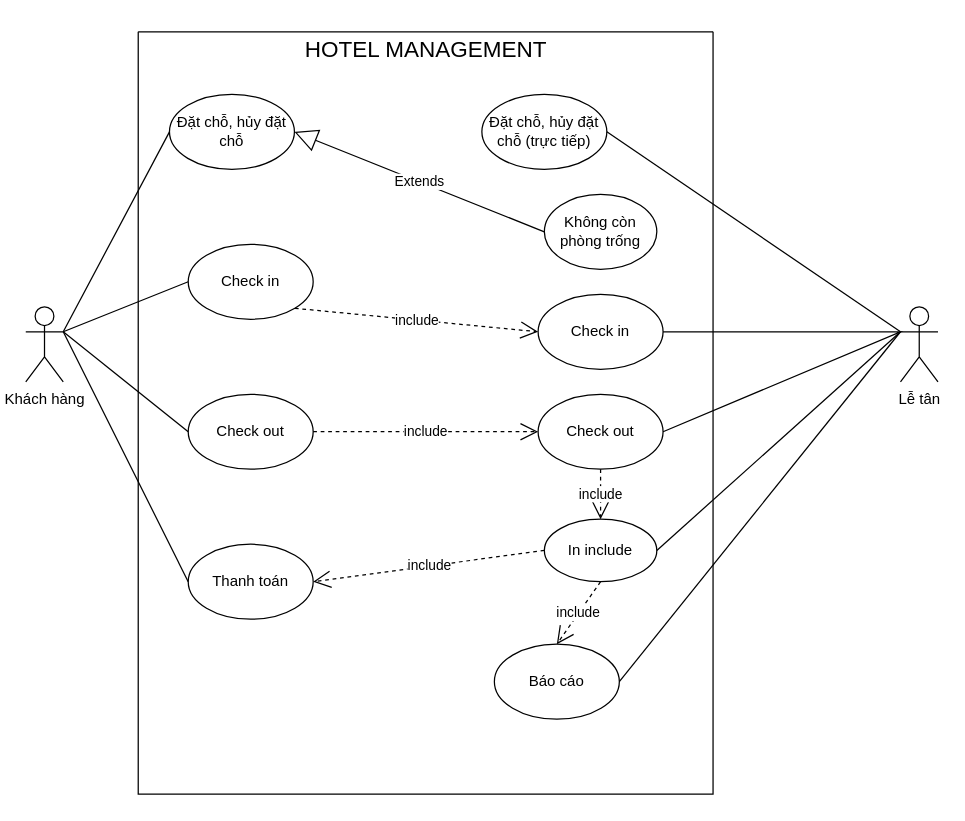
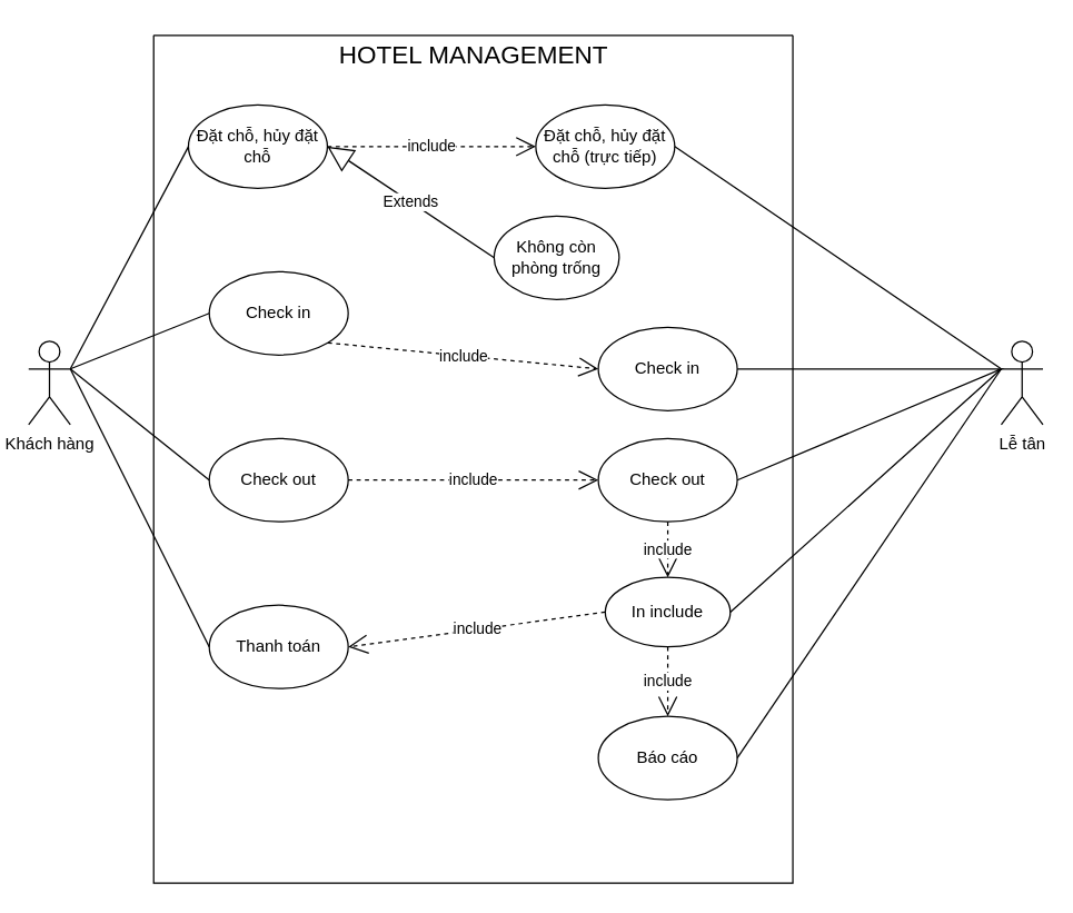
+ <mxCell id="13" value="include" style="endArrow=open;endSize=12;dashed=1;html=1;rounded=0;exitX=1;exitY=0.5;exitDx=0;exitDy=0;entryX=0;entryY=0.5;entryDx=0;entryDy=0;" parent="2" source="10" target="9" edge="1"><mxGeometry width="160" relative="1" as="geometry"><mxPoint x="140" y="90" as="sourcePoint" /><mxPoint x="300" y="90" as="targetPoint" /></mxGeometry></mxCell>
- <mxCell id="14" value="Không còn phòng trống" style="ellipse;whiteSpace=wrap;html=1;" parent="2" vertex="1"><mxGeometry x="325" y="130" width="90" height="60" as="geometry" /></mxCell>
+ <mxCell id="14" value="Không còn phòng trống" style="ellipse;whiteSpace=wrap;html=1;" parent="2" vertex="1"><mxGeometry x="245" y="130" width="90" height="60" as="geometry" /></mxCell>
- <mxCell id="21" value="Báo cáo" style="ellipse;whiteSpace=wrap;html=1;" parent="2" vertex="1"><mxGeometry x="285" y="490" width="100" height="60" as="geometry" /></mxCell>
+ <mxCell id="21" value="Báo cáo" style="ellipse;whiteSpace=wrap;html=1;" parent="2" vertex="1"><mxGeometry x="320" y="490" width="100" height="60" as="geometry" /></mxCell>
